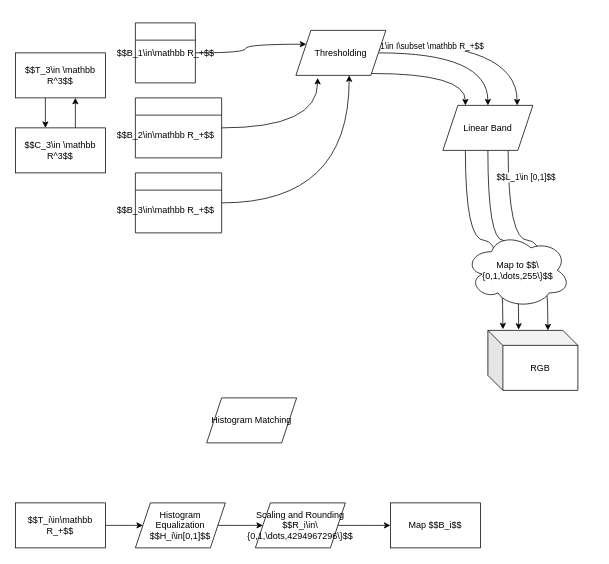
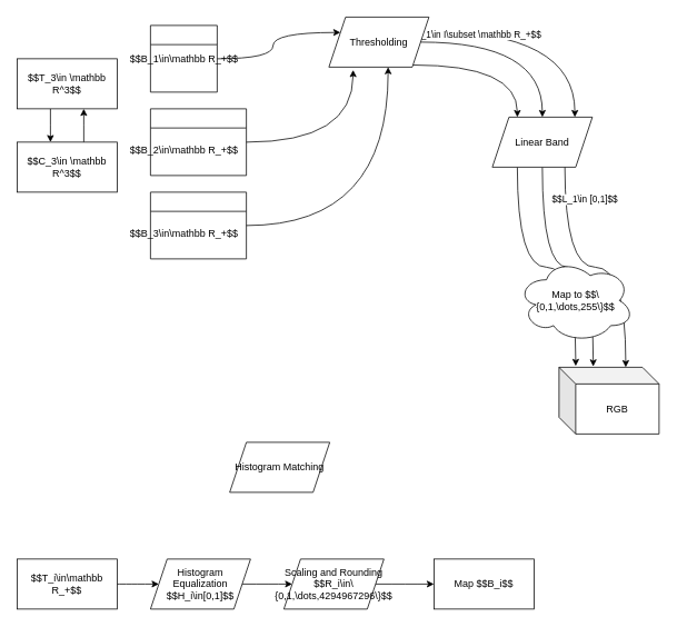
- <mxCell id="24" value="Thresholding" style="shape=parallelogram;perimeter=parallelogramPerimeter;whiteSpace=wrap;html=1;fixedSize=1;" vertex="1" parent="1"><mxGeometry x="394" y="40" width="120" height="60" as="geometry" /></mxCell>
+ <mxCell id="24" value="Thresholding" style="shape=parallelogram;perimeter=parallelogramPerimeter;whiteSpace=wrap;html=1;fixedSize=1;" vertex="1" parent="1"><mxGeometry x="394" y="20" width="120" height="60" as="geometry" /></mxCell>
- <mxCell id="25" value="RGB" style="shape=cube;whiteSpace=wrap;html=1;boundedLbl=1;backgroundOutline=1;darkOpacity=0.05;darkOpacity2=0.1;" vertex="1" parent="1"><mxGeometry x="650" y="440" width="120" height="80" as="geometry" /></mxCell>
+ <mxCell id="25" value="RGB" style="shape=cube;whiteSpace=wrap;html=1;boundedLbl=1;backgroundOutline=1;darkOpacity=0.05;darkOpacity2=0.1;" vertex="1" parent="1"><mxGeometry x="670" y="440" width="120" height="80" as="geometry" /></mxCell>
